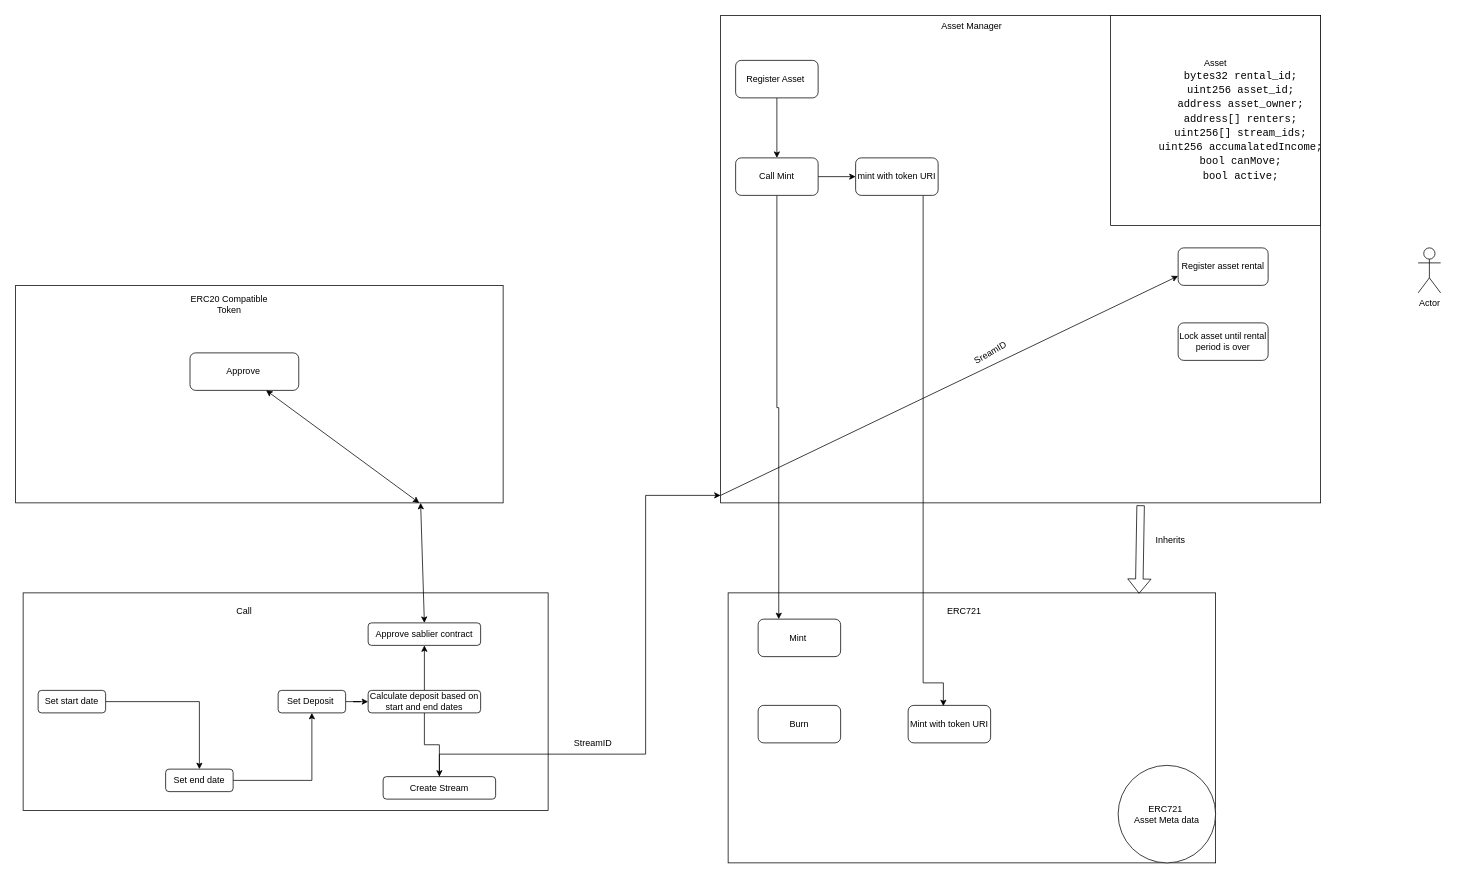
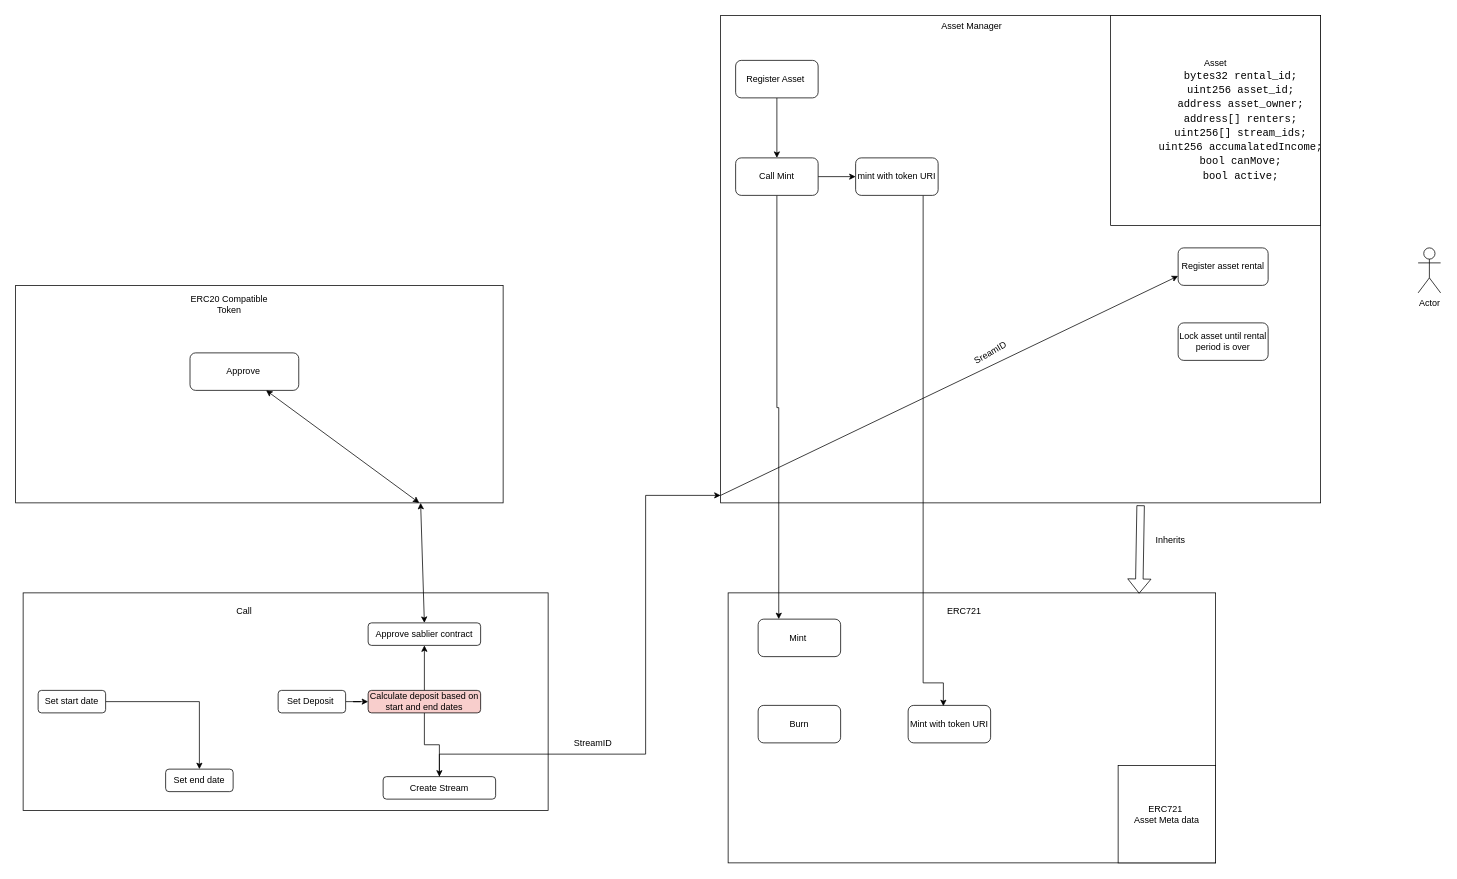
- <mxCell id="19" value="Calculate deposit based on start and end dates" style="rounded=1;whiteSpace=wrap;html=1;" vertex="1" parent="1"><mxGeometry x="490" y="920" width="150" height="30" as="geometry" /></mxCell>
+ <mxCell id="19" value="Calculate deposit based on start and end dates" style="rounded=1;whiteSpace=wrap;html=1;fillColor=#f8cecc;" vertex="1" parent="1"><mxGeometry x="490" y="920" width="150" height="30" as="geometry" /></mxCell>
- <mxCell id="13" value="" style="edgeStyle=orthogonalEdgeStyle;rounded=0;orthogonalLoop=1;jettySize=auto;html=1;" edge="1" parent="1" source="14" target="16"><mxGeometry relative="1" as="geometry" /></mxCell>
- <mxCell id="26" value="ERC721&amp;nbsp;&lt;br&gt;Asset Meta data&lt;br&gt;" style="ellipse;whiteSpace=wrap;html=1;aspect=fixed;" vertex="1" parent="1"><mxGeometry x="1490" y="1020" width="130" height="130" as="geometry" /></mxCell>
+ <mxCell id="26" value="ERC721&amp;nbsp;&lt;br&gt;Asset Meta data&lt;br&gt;" style="whiteSpace=wrap;html=1;aspect=fixed;" vertex="1" parent="1"><mxGeometry x="1490" y="1020" width="130" height="130" as="geometry" /></mxCell>
